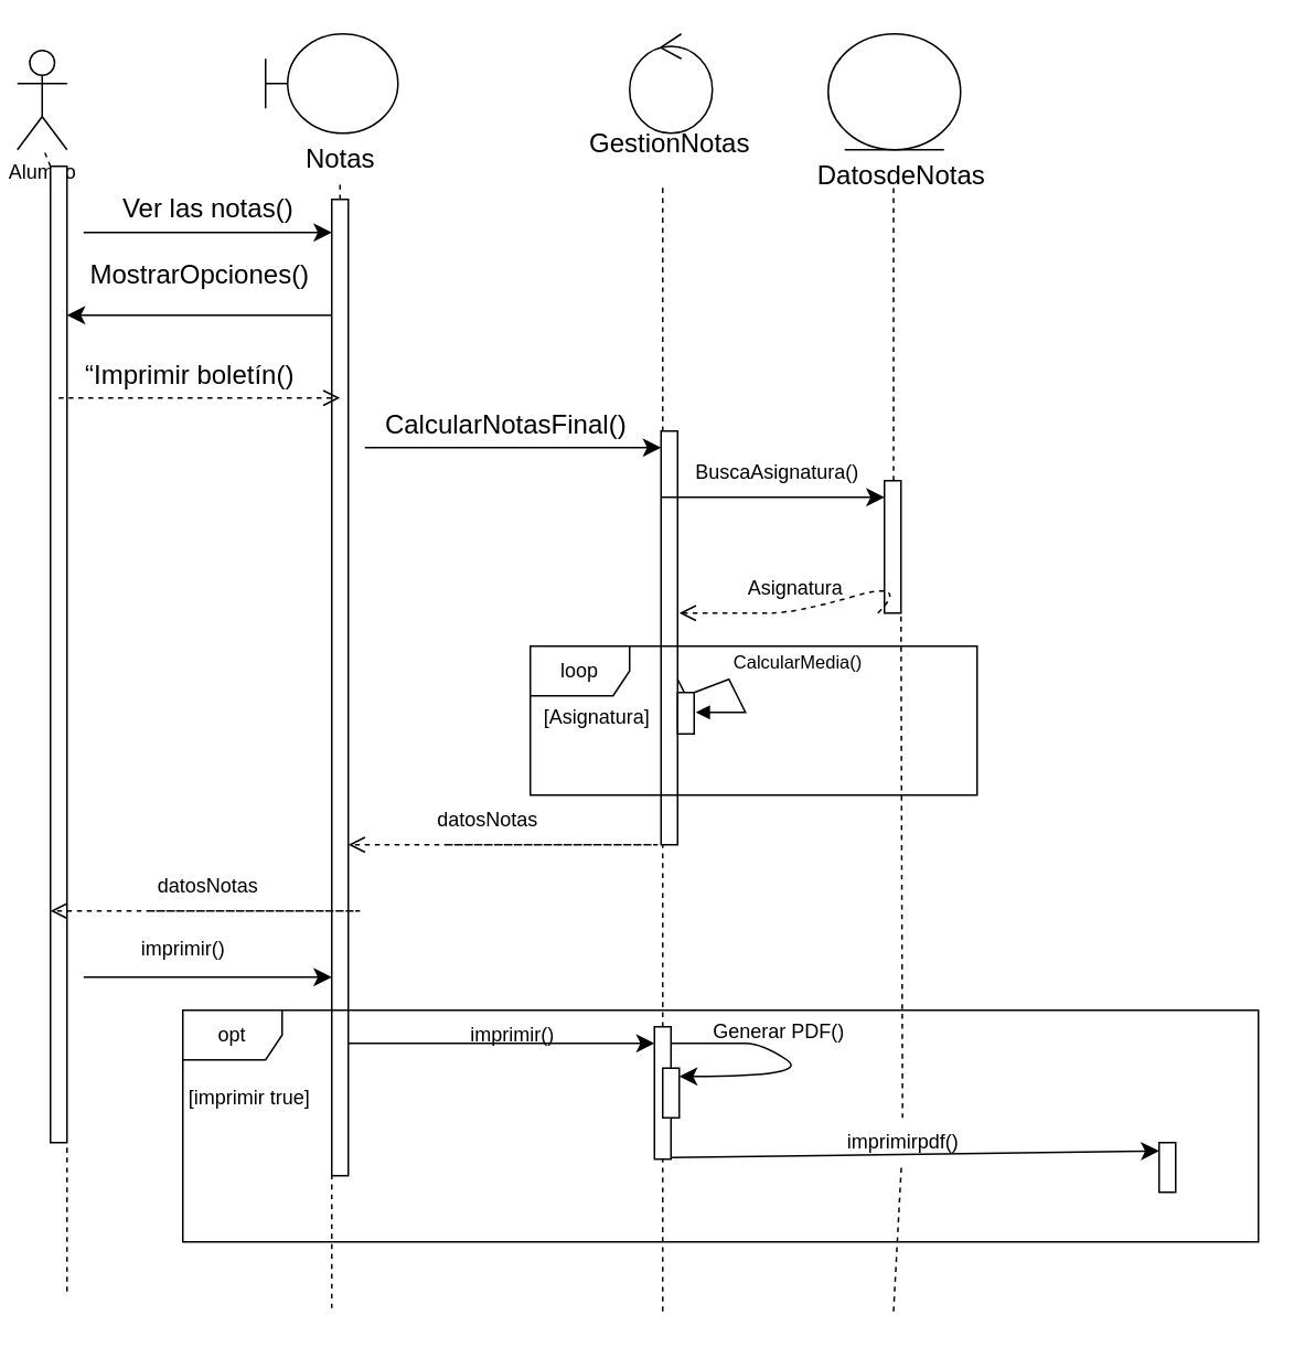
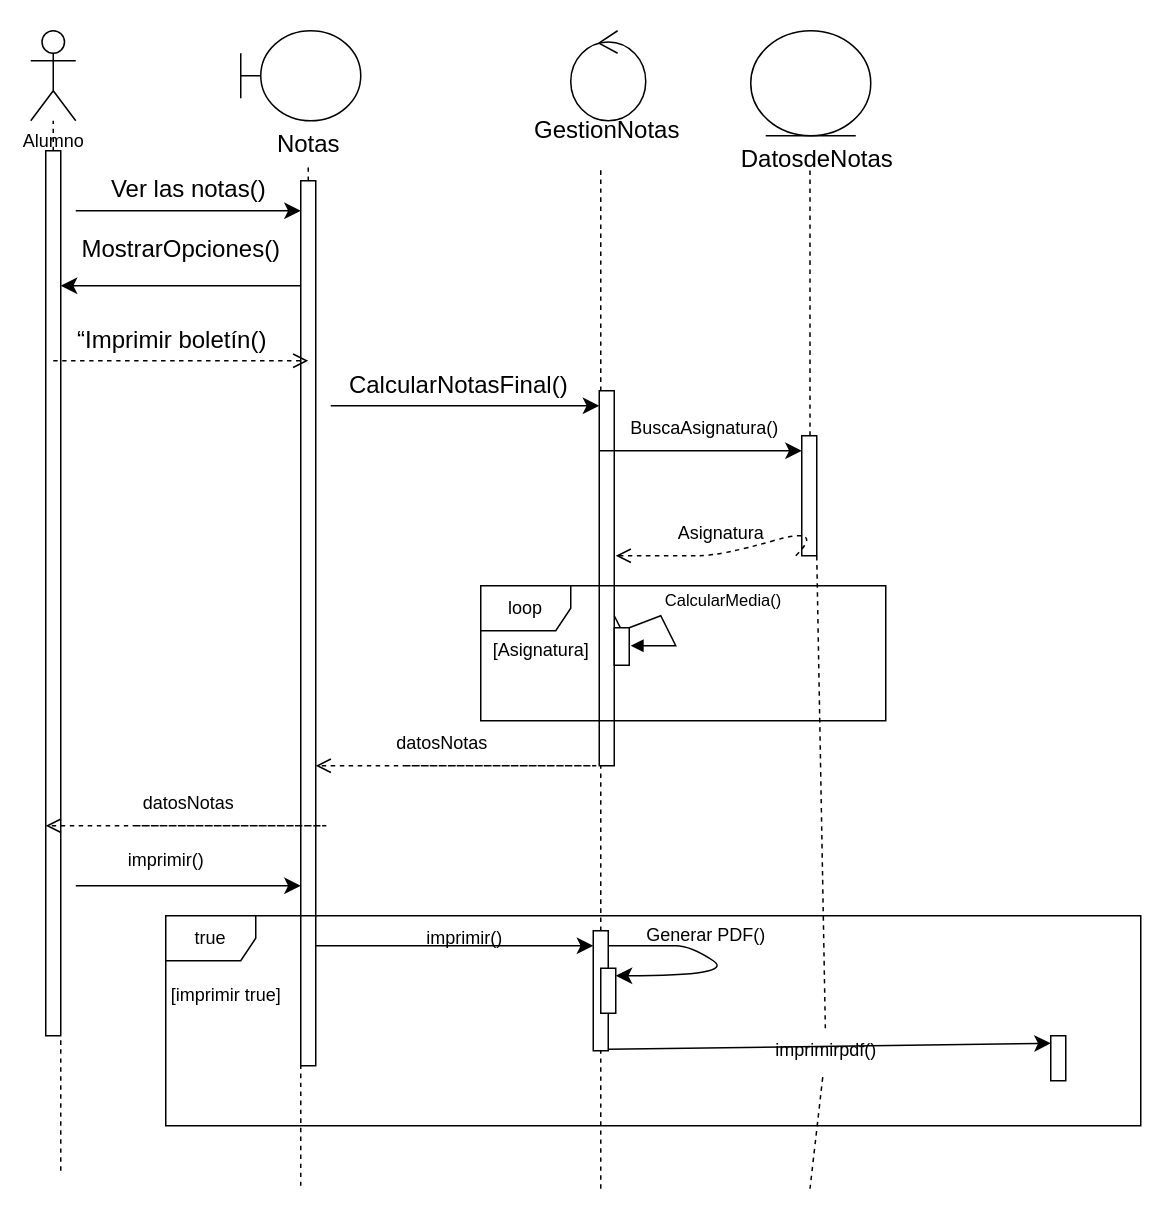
- <mxCell id="2" value="Alumno" style="shape=umlActor;verticalLabelPosition=bottom;verticalAlign=top;html=1;outlineConnect=0;" parent="1" vertex="1"><mxGeometry x="10" y="30" width="30" height="60" as="geometry" /></mxCell>
+ <mxCell id="2" value="Alumno" style="shape=umlActor;verticalLabelPosition=bottom;verticalAlign=top;html=1;outlineConnect=0;" parent="1" vertex="1"><mxGeometry x="20" y="20" width="30" height="60" as="geometry" /></mxCell>
- <mxCell id="46" value="opt" style="shape=umlFrame;whiteSpace=wrap;html=1;pointerEvents=0;" vertex="1" parent="1"><mxGeometry x="110" y="610" width="650" height="140" as="geometry" /></mxCell>
+ <mxCell id="46" value="true" style="shape=umlFrame;whiteSpace=wrap;html=1;pointerEvents=0;" vertex="1" parent="1"><mxGeometry x="110" y="610" width="650" height="140" as="geometry" /></mxCell>
- <mxCell id="56" value="imprimirpdf()" style="text;html=1;align=center;verticalAlign=middle;resizable=0;points=[];autosize=1;strokeColor=none;fillColor=none;" vertex="1" parent="1"><mxGeometry x="500" y="675" width="90" height="30" as="geometry" /></mxCell>
+ <mxCell id="56" value="imprimirpdf()" style="text;html=1;align=center;verticalAlign=middle;resizable=0;points=[];autosize=1;strokeColor=none;fillColor=none;" vertex="1" parent="1"><mxGeometry x="505" y="685" width="90" height="30" as="geometry" /></mxCell>
